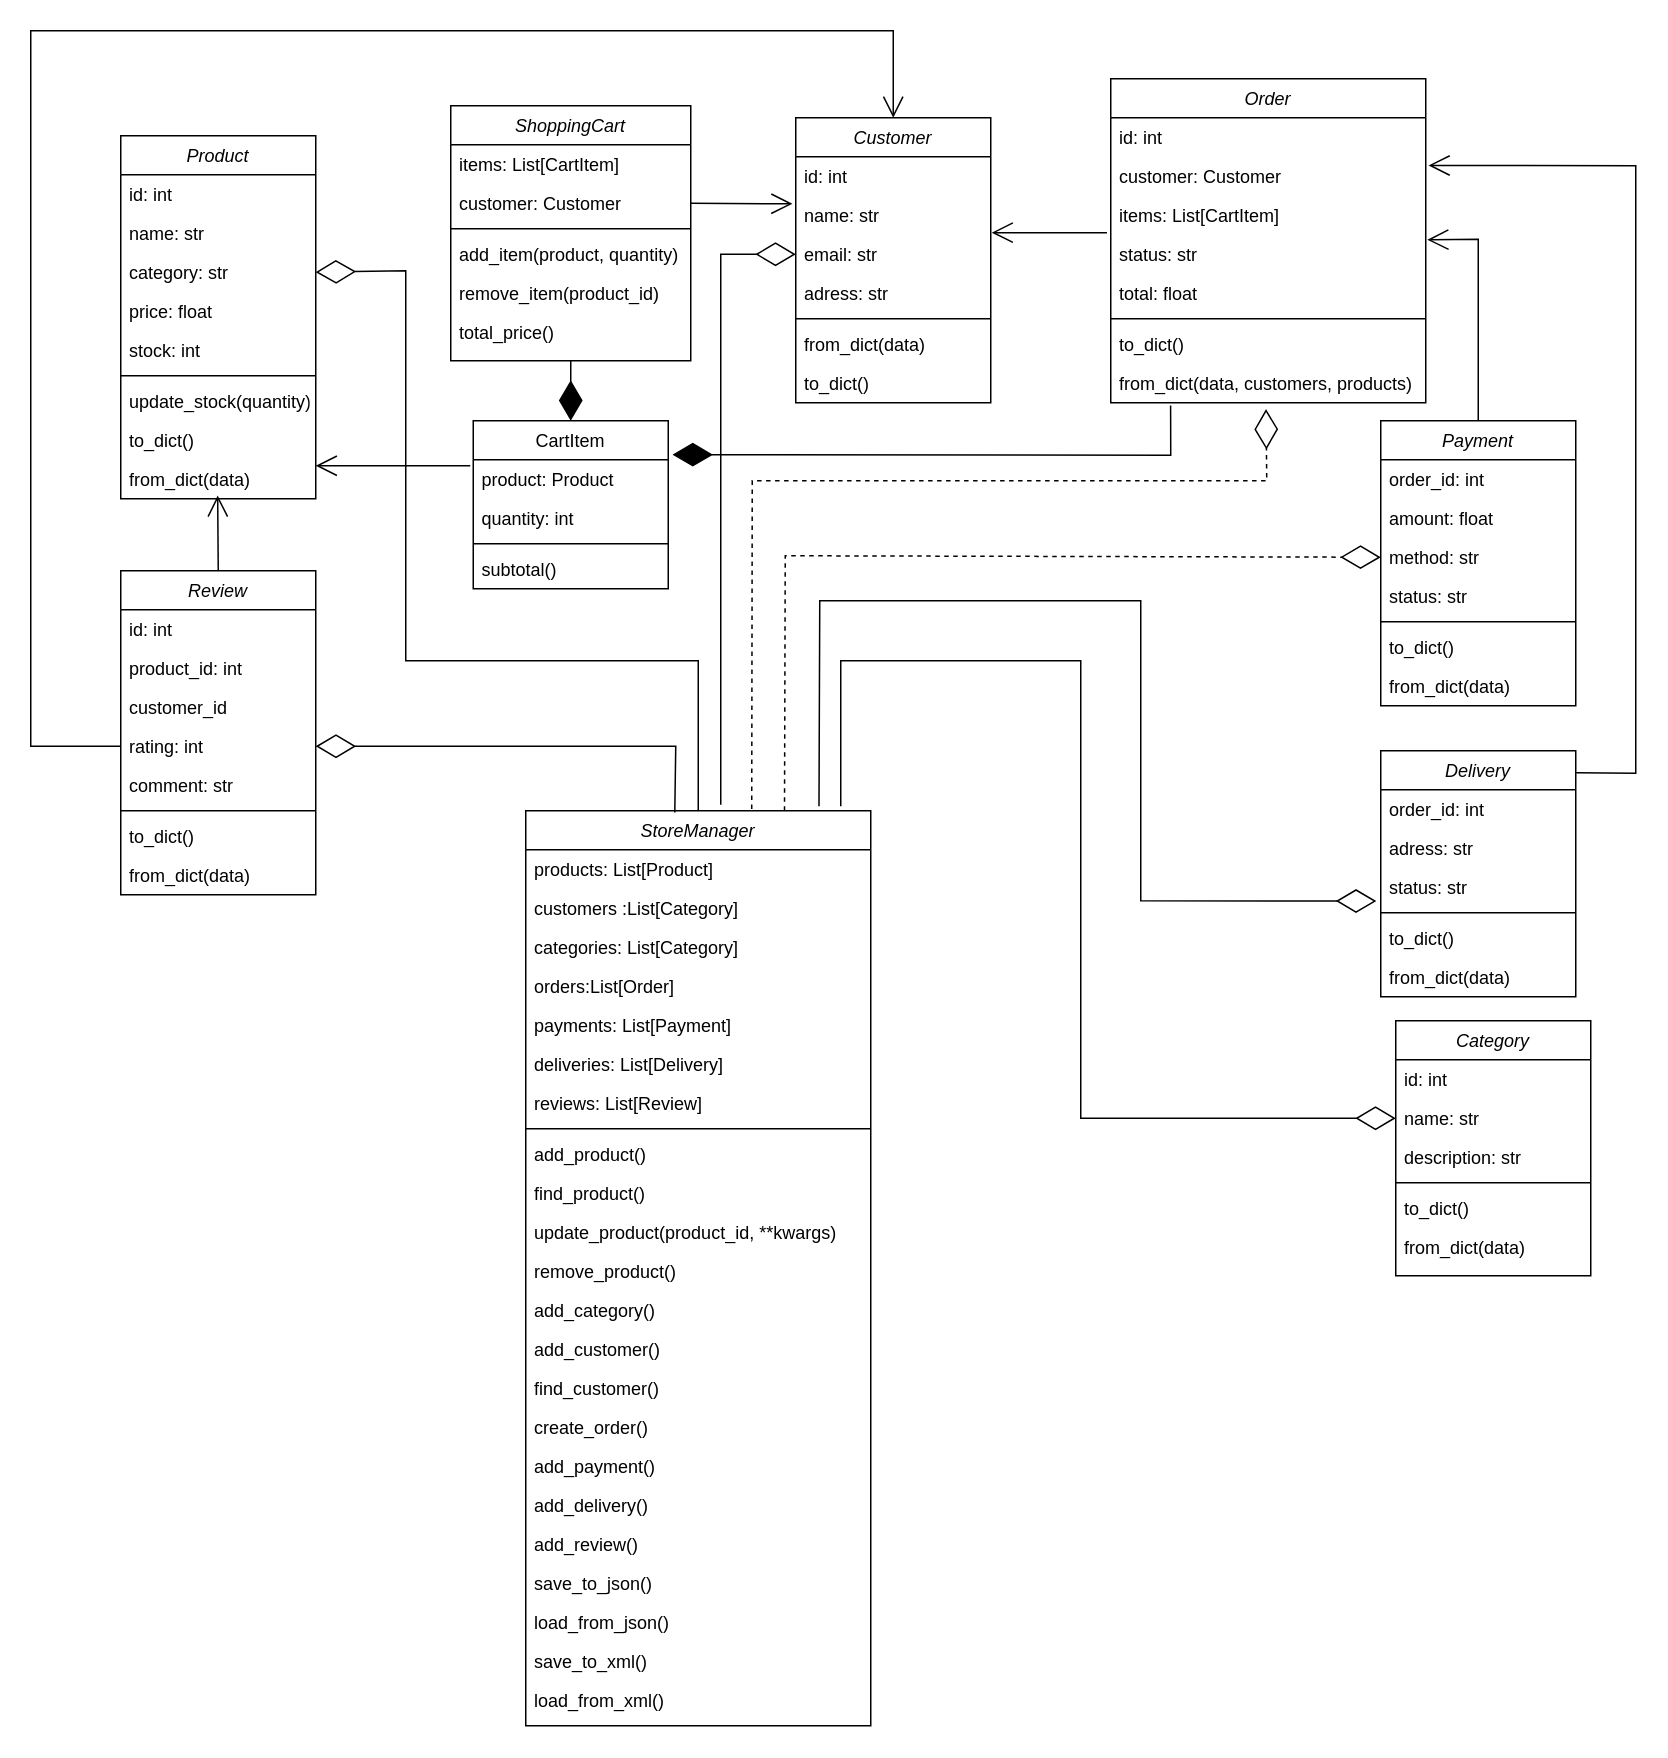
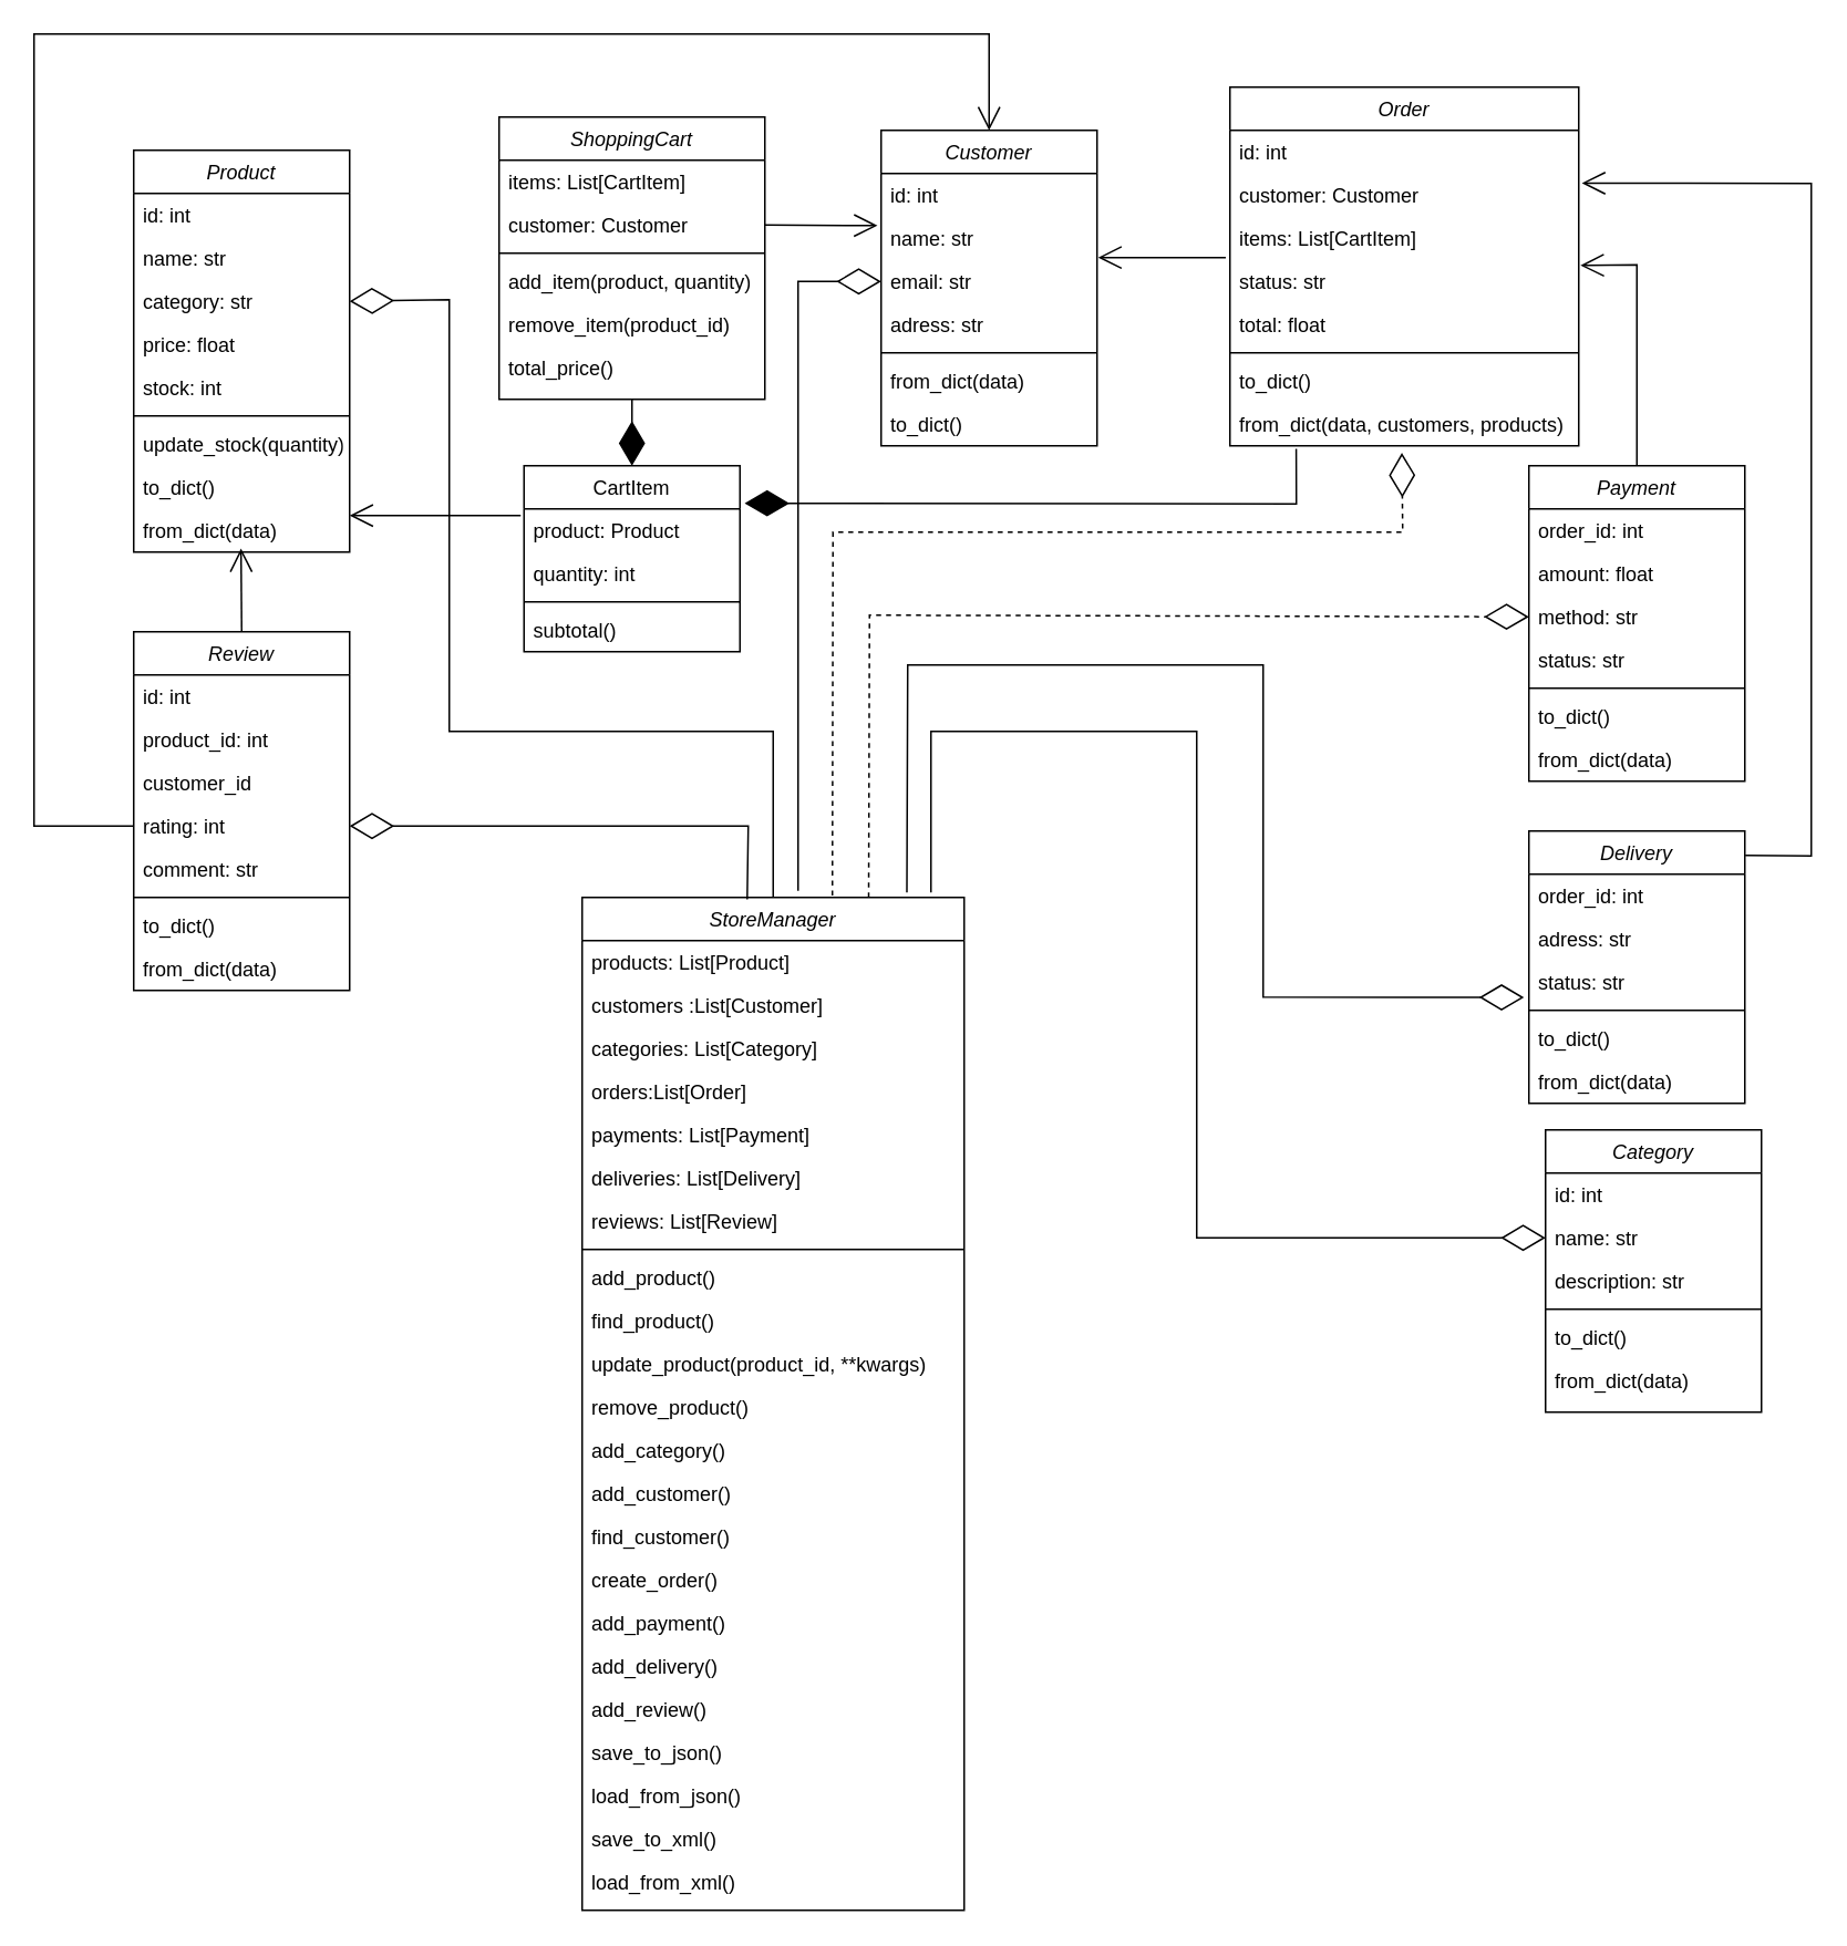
- <mxCell id="58" value="customers :List[Category]" style="text;align=left;verticalAlign=top;spacingLeft=4;spacingRight=4;overflow=hidden;rotatable=0;points=[[0,0.5],[1,0.5]];portConstraint=eastwest;" parent="56" vertex="1"><mxGeometry y="52" width="230" height="26" as="geometry" /></mxCell>
+ <mxCell id="58" value="customers :List[Customer]" style="text;align=left;verticalAlign=top;spacingLeft=4;spacingRight=4;overflow=hidden;rotatable=0;points=[[0,0.5],[1,0.5]];portConstraint=eastwest;" parent="56" vertex="1"><mxGeometry y="52" width="230" height="26" as="geometry" /></mxCell>
